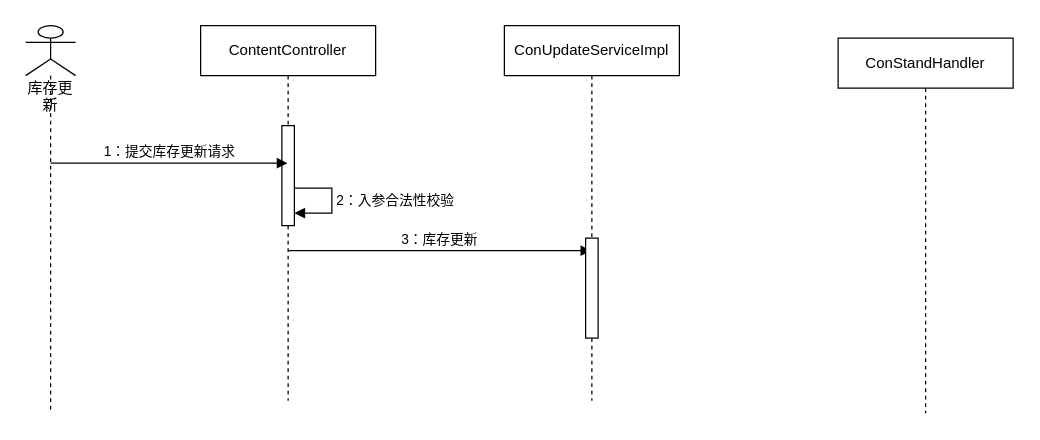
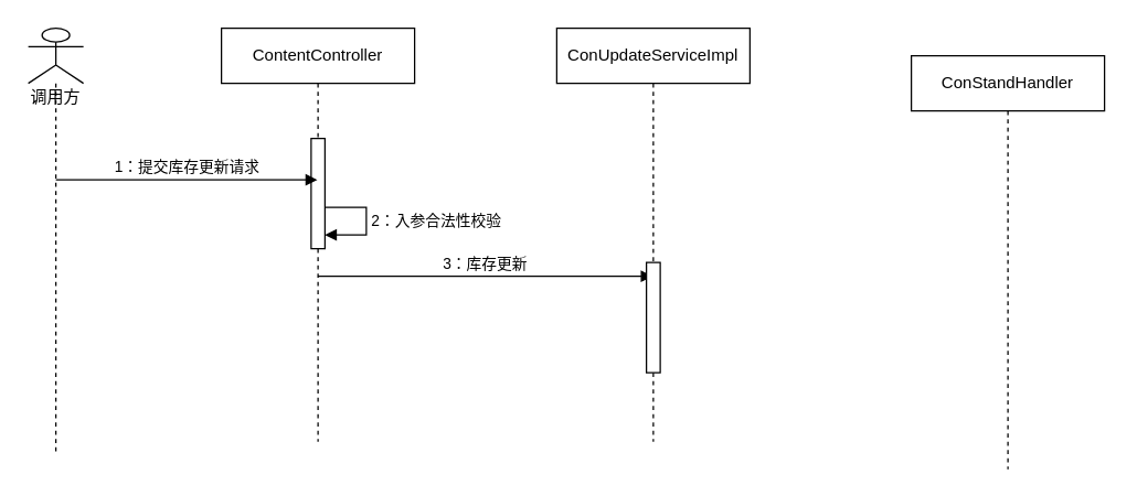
- <mxCell id="9" value="库存更新" style="shape=umlLifeline;participant=umlActor;perimeter=lifelinePerimeter;whiteSpace=wrap;html=1;container=1;collapsible=0;recursiveResize=0;verticalAlign=top;spacingTop=36;outlineConnect=0;" vertex="1" parent="1"><mxGeometry x="20" y="20" width="40" height="310" as="geometry" /></mxCell>
+ <mxCell id="9" value="调用方" style="shape=umlLifeline;participant=umlActor;perimeter=lifelinePerimeter;whiteSpace=wrap;html=1;container=1;collapsible=0;recursiveResize=0;verticalAlign=top;spacingTop=36;outlineConnect=0;" vertex="1" parent="1"><mxGeometry x="20" y="20" width="40" height="310" as="geometry" /></mxCell>
- <mxCell id="8" value="ConStandHandler" style="shape=umlLifeline;perimeter=lifelinePerimeter;whiteSpace=wrap;html=1;container=1;collapsible=0;recursiveResize=0;outlineConnect=0;" vertex="1" parent="1"><mxGeometry x="670" y="30" width="140" height="300" as="geometry" /></mxCell>
+ <mxCell id="8" value="ConStandHandler" style="shape=umlLifeline;perimeter=lifelinePerimeter;whiteSpace=wrap;html=1;container=1;collapsible=0;recursiveResize=0;outlineConnect=0;" vertex="1" parent="1"><mxGeometry x="660" y="40" width="140" height="300" as="geometry" /></mxCell>
